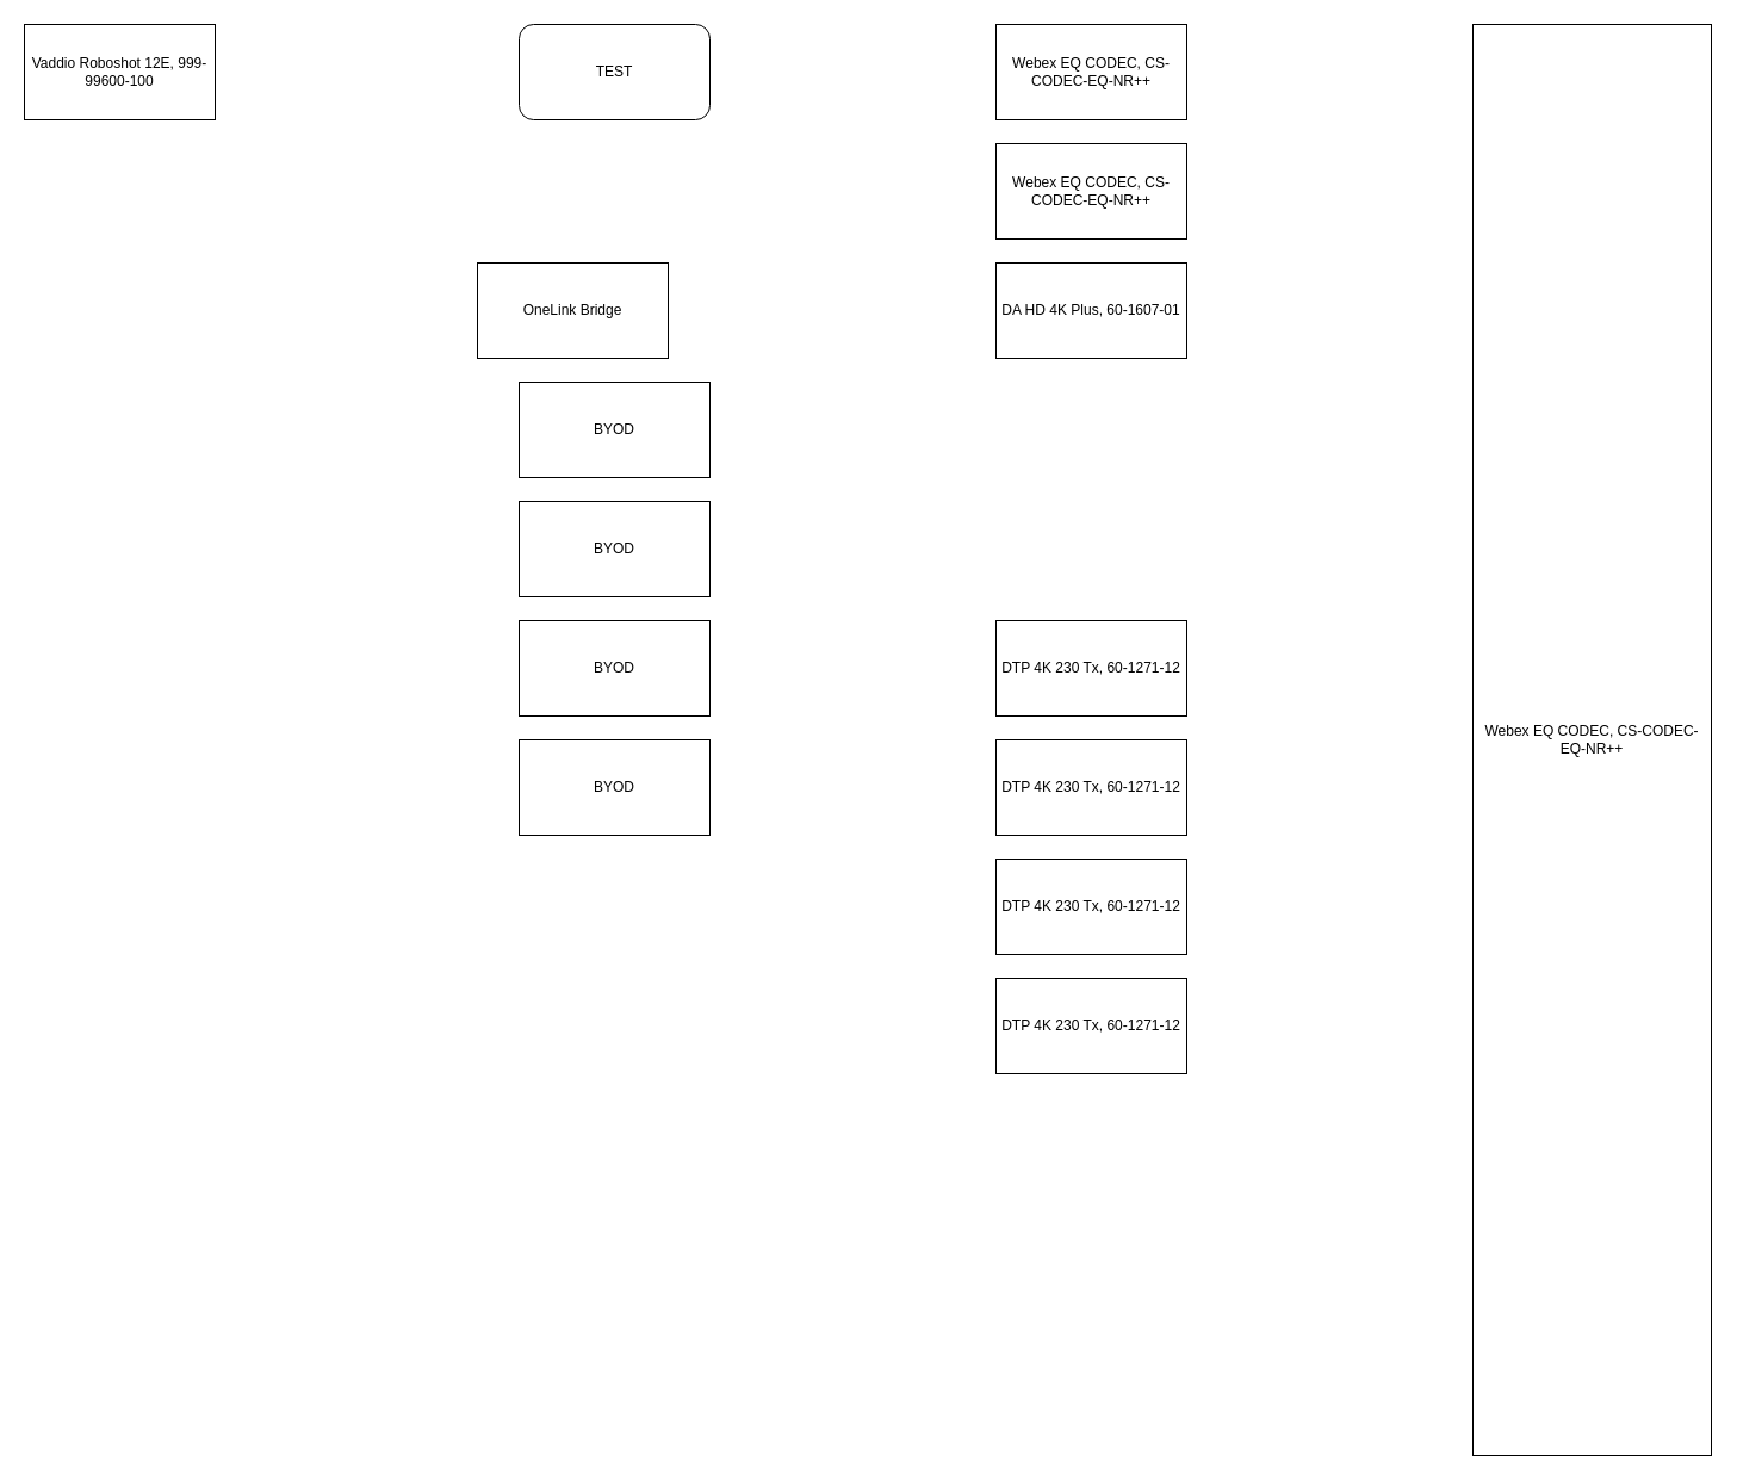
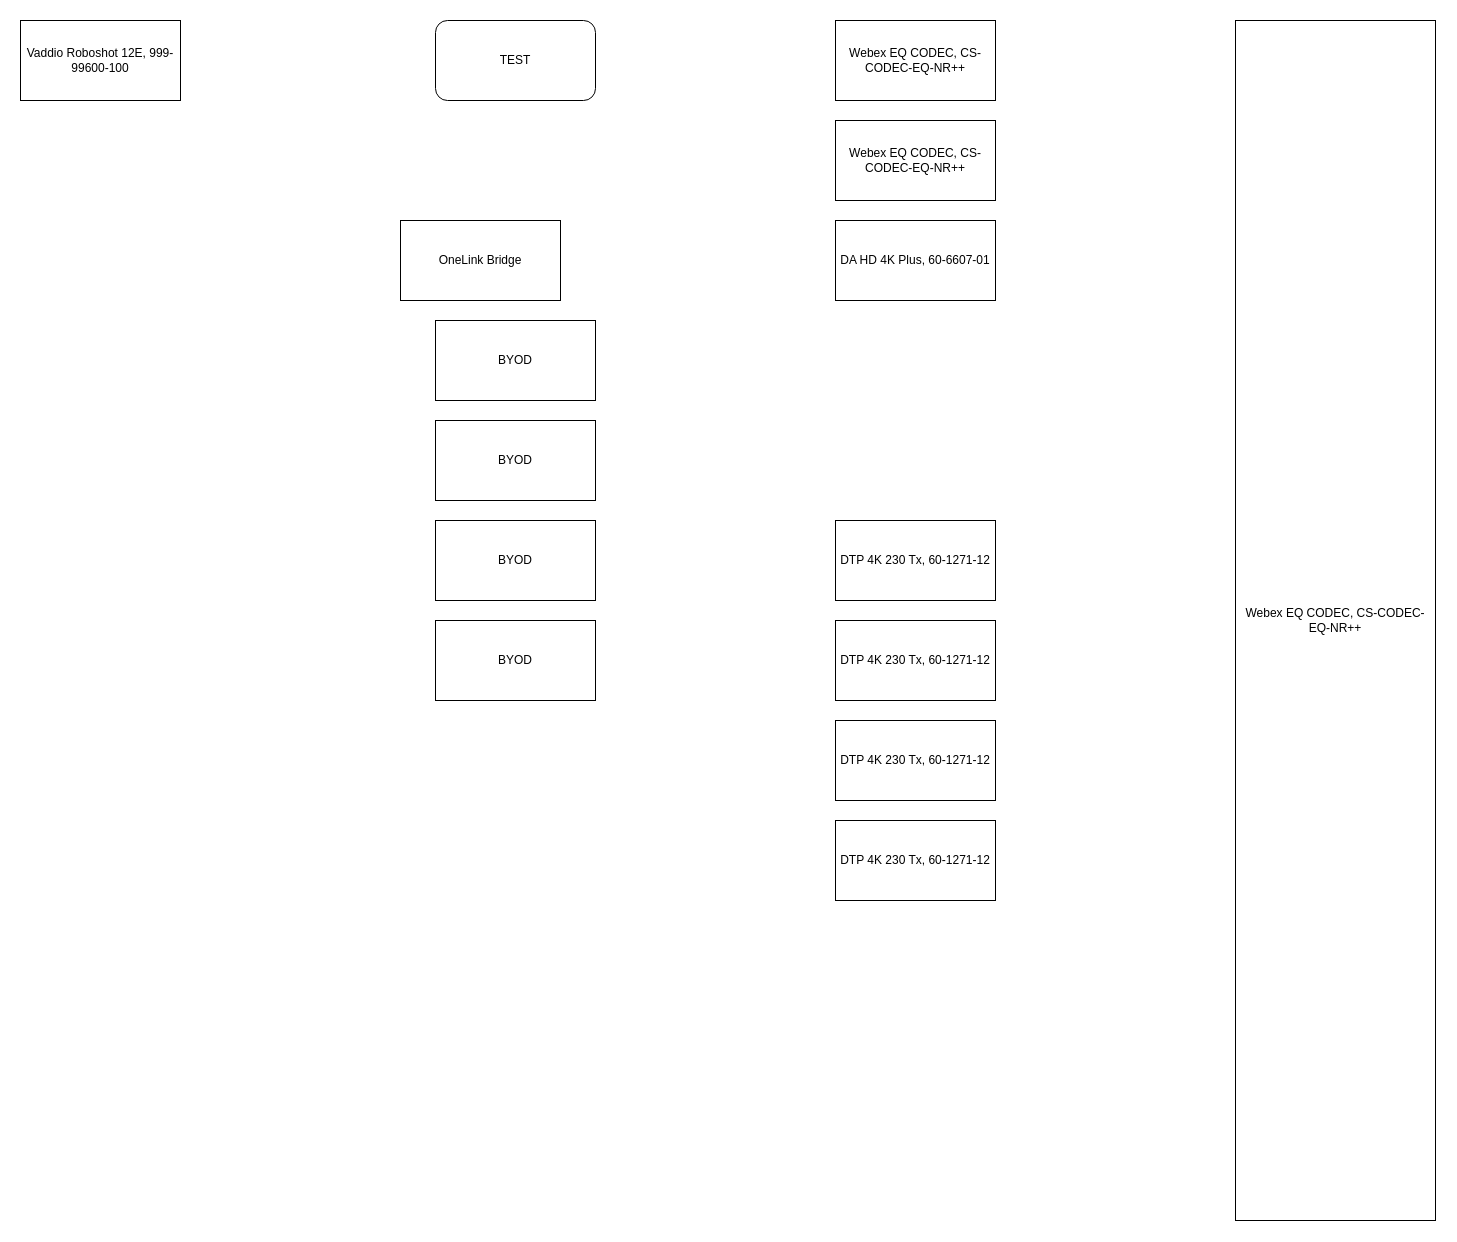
- <mxCell id="5" value="DA HD 4K Plus, 60-1607-01" style="rounded=0;whiteSpace=wrap;html=1;" parent="1" connectable="" edge="" vertex="1"><mxGeometry x="835" y="220" width="160" height="80" relative="" as="geometry" /></mxCell>
+ <mxCell id="5" value="DA HD 4K Plus, 60-6607-01" style="rounded=0;whiteSpace=wrap;html=1;" parent="1" connectable="" edge="" vertex="1"><mxGeometry x="835" y="220" width="160" height="80" relative="" as="geometry" /></mxCell>
